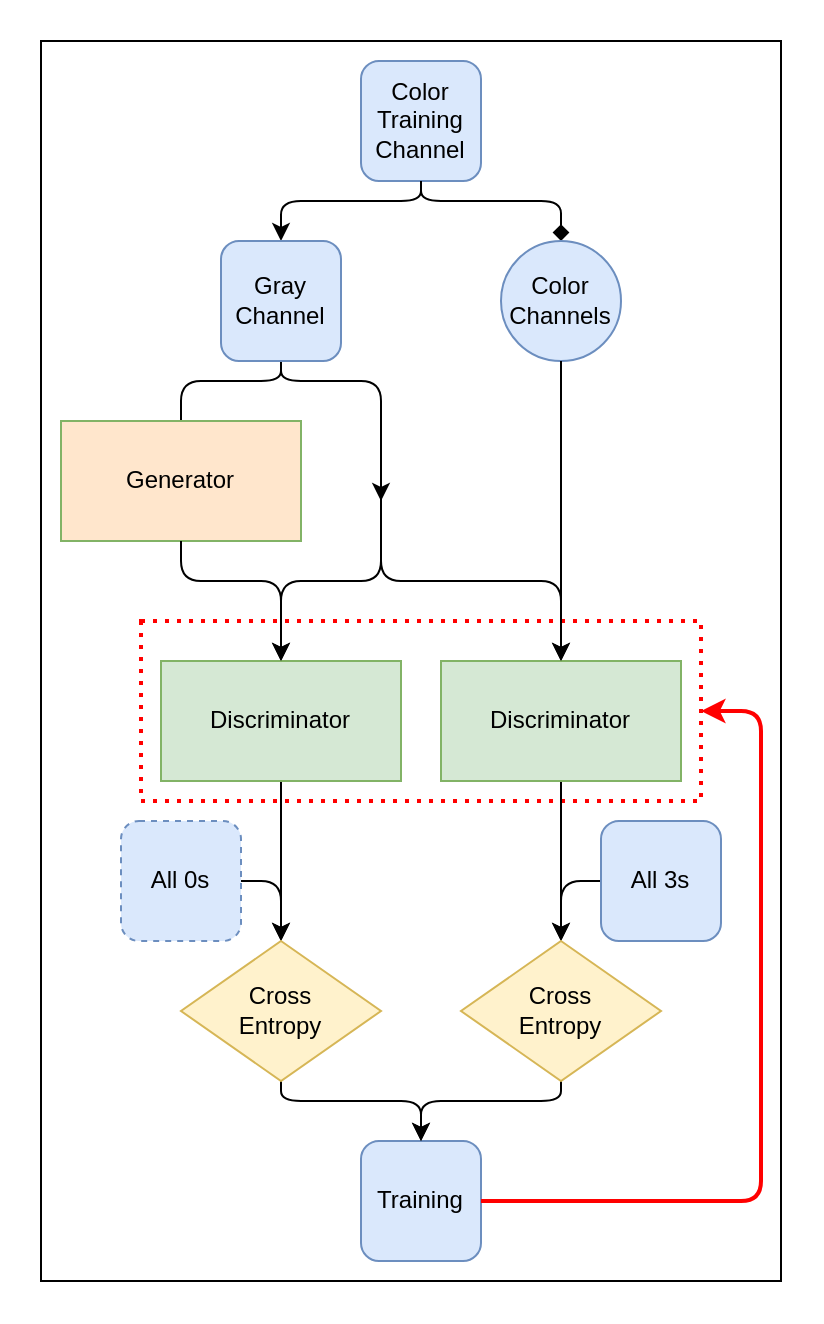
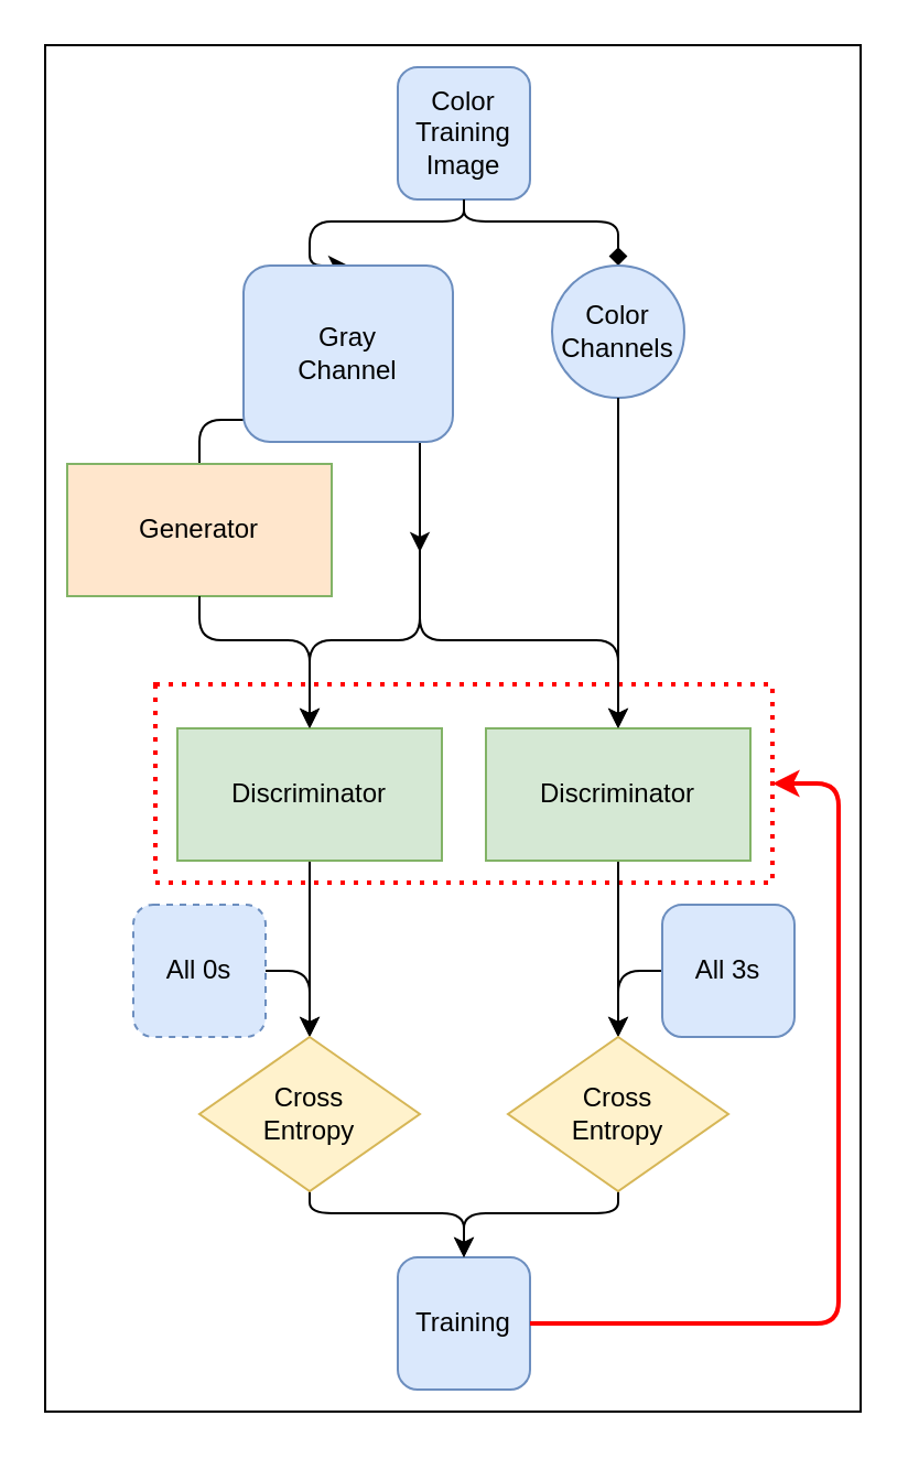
- <mxCell id="5" value="Color&lt;br&gt;Training&lt;br&gt;Channel" style="rounded=1;whiteSpace=wrap;html=1;fillColor=#dae8fc;strokeColor=#6c8ebf;" parent="1" vertex="1"><mxGeometry x="180" y="30" width="60" height="60" as="geometry" /></mxCell>
+ <mxCell id="5" value="Color&lt;br&gt;Training&lt;br&gt;Image" style="rounded=1;whiteSpace=wrap;html=1;fillColor=#dae8fc;strokeColor=#6c8ebf;" parent="1" vertex="1"><mxGeometry x="180" y="30" width="60" height="60" as="geometry" /></mxCell>
- <mxCell id="9" value="Gray&lt;br&gt;Channel" style="rounded=1;whiteSpace=wrap;html=1;fillColor=#dae8fc;strokeColor=#6c8ebf;" parent="1" vertex="1"><mxGeometry x="110" y="120" width="60" height="60" as="geometry" /></mxCell>
+ <mxCell id="9" value="Gray&lt;br&gt;Channel" style="rounded=1;whiteSpace=wrap;html=1;fillColor=#dae8fc;strokeColor=#6c8ebf;" parent="1" vertex="1"><mxGeometry x="110" y="120" width="95" height="80" as="geometry" /></mxCell>
